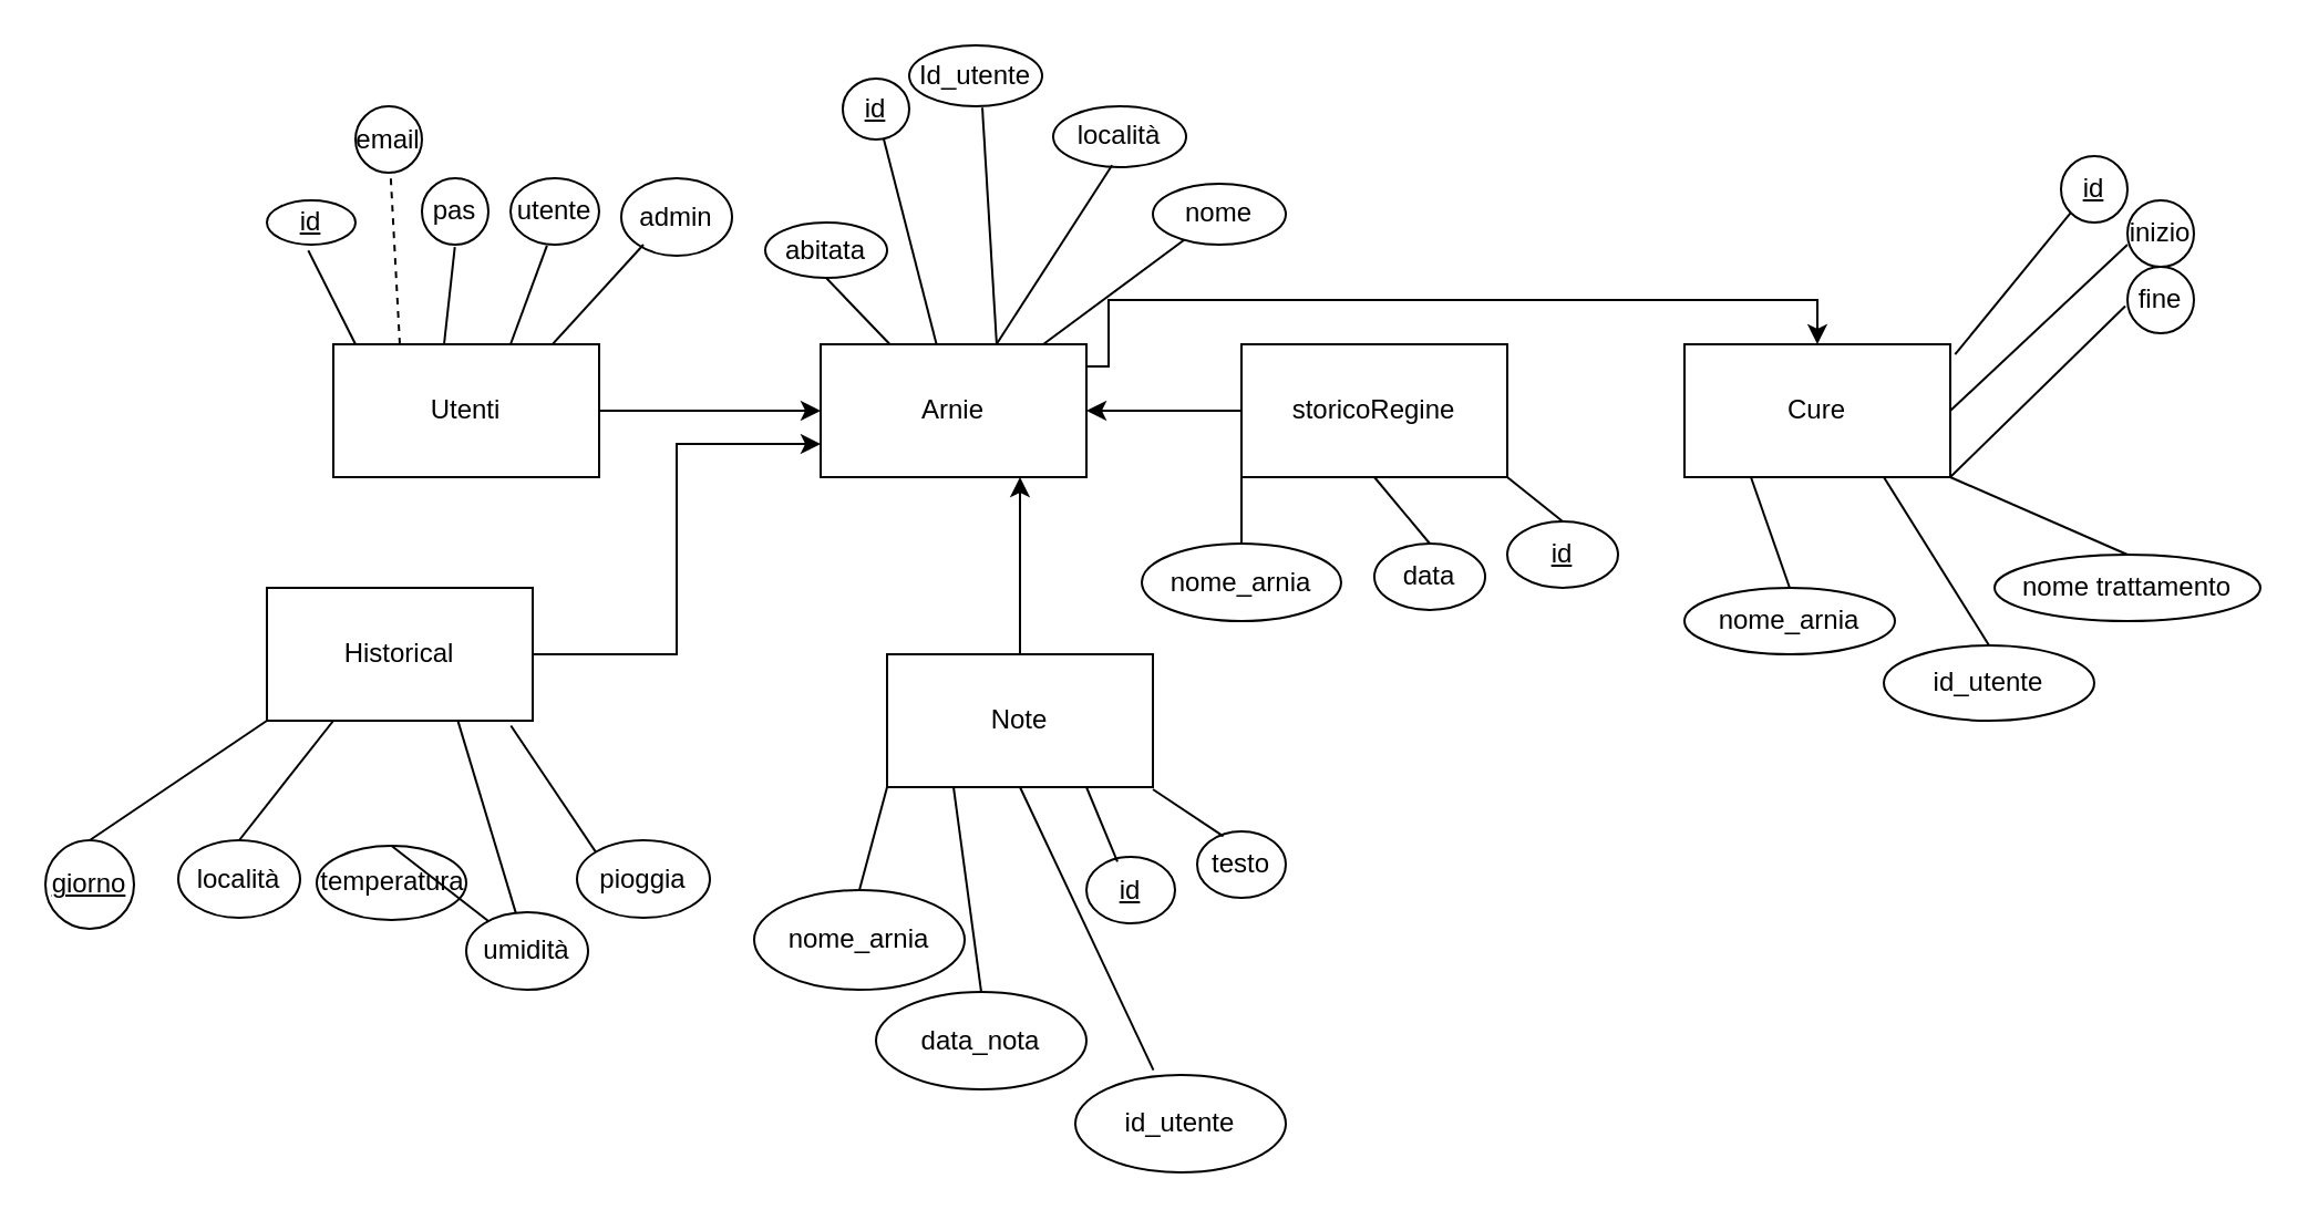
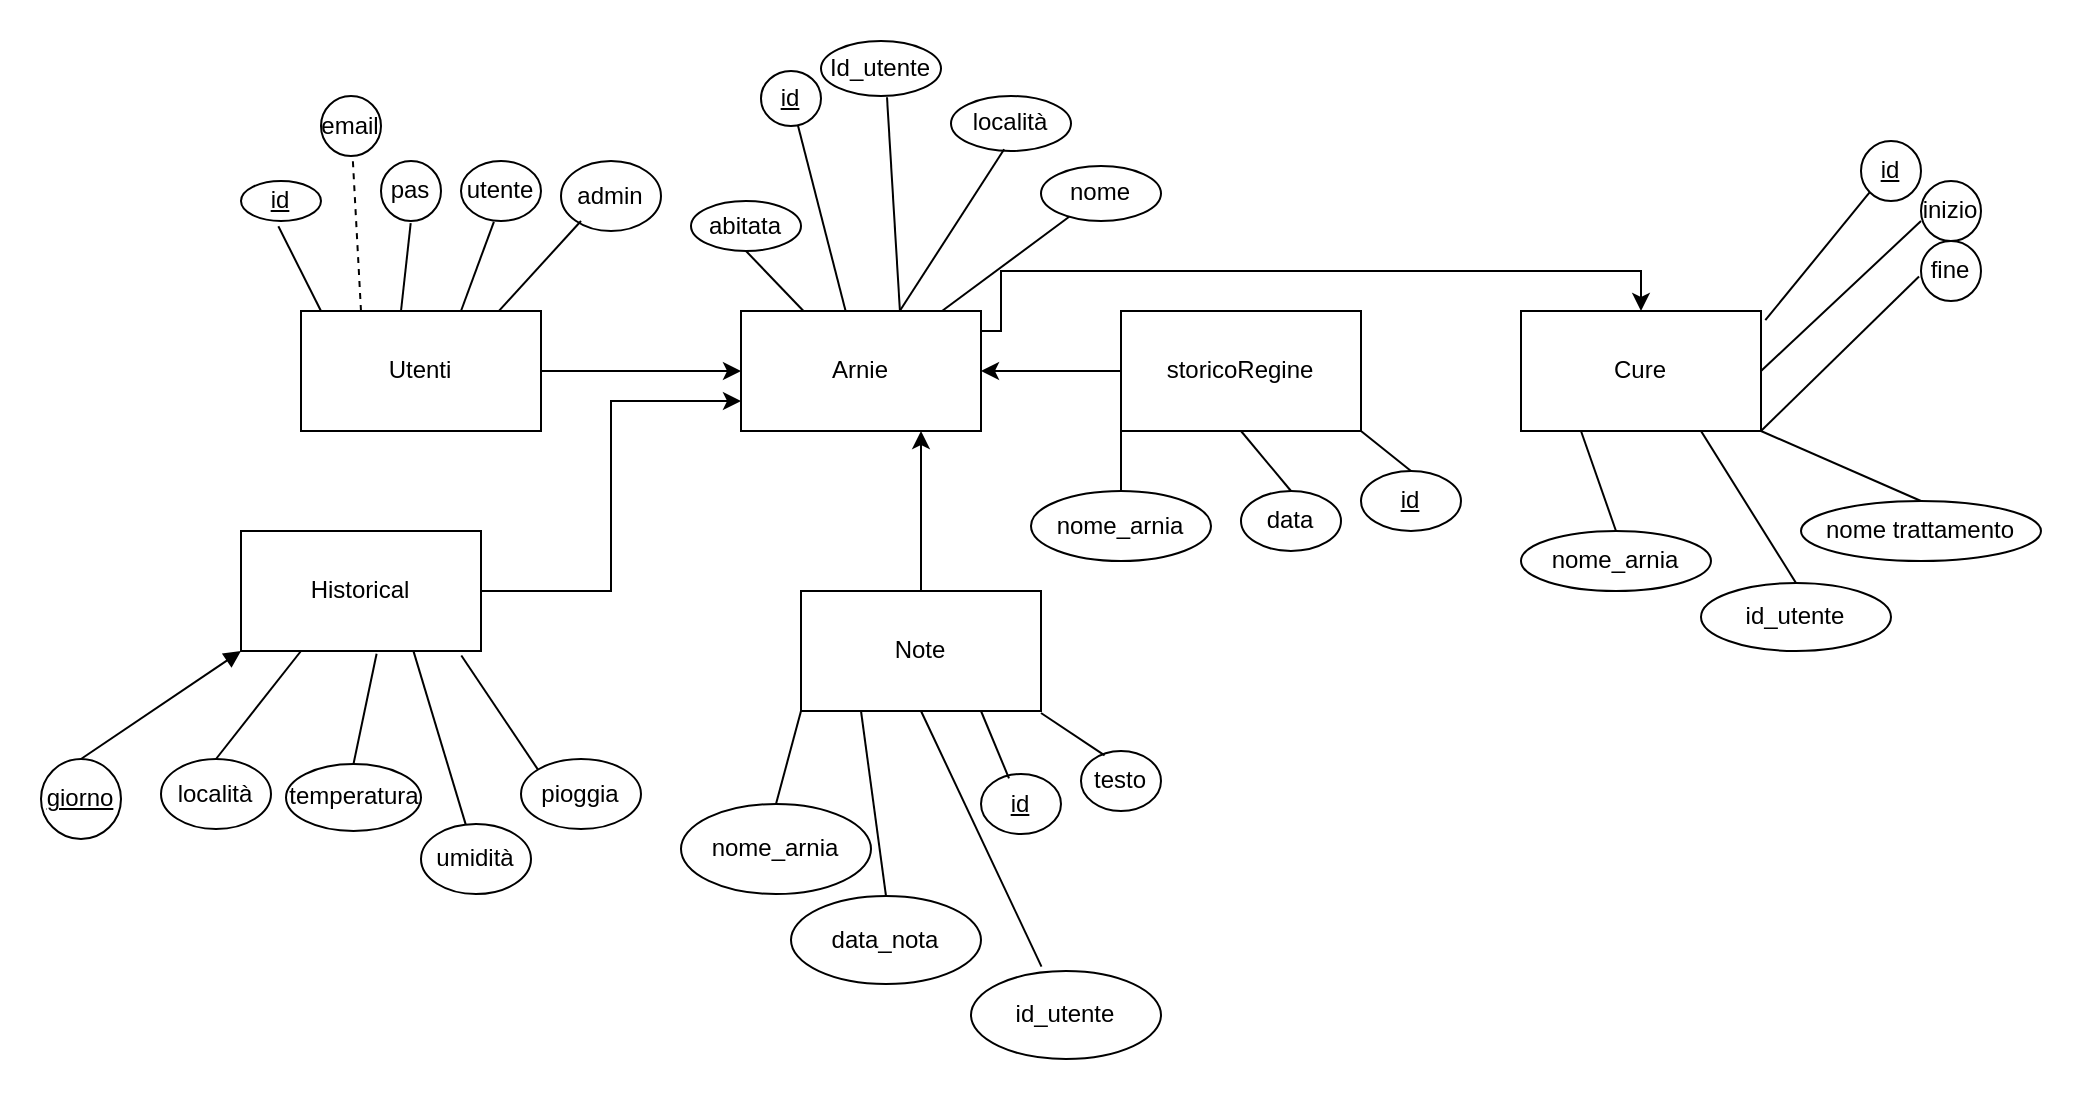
- <mxCell id="36" value="" style="endArrow=none;html=1;entryX=0;entryY=1;entryDx=0;entryDy=0;exitX=0.5;exitY=0;exitDx=0;exitDy=0;" parent="1" source="35" target="9" edge="1"><mxGeometry width="50" height="50" relative="1" as="geometry"><mxPoint x="250" y="405" as="sourcePoint" /><mxPoint x="300" y="355" as="targetPoint" /></mxGeometry></mxCell>
+ <mxCell id="36" value="" style="endArrow=block;html=1;entryX=0;entryY=1;entryDx=0;entryDy=0;exitX=0.5;exitY=0;exitDx=0;exitDy=0;" parent="1" source="35" target="9" edge="1"><mxGeometry width="50" height="50" relative="1" as="geometry"><mxPoint x="250" y="405" as="sourcePoint" /><mxPoint x="300" y="355" as="targetPoint" /></mxGeometry></mxCell>
- <mxCell id="40" value="" style="endArrow=none;html=1;exitX=0.5;exitY=0;exitDx=0;exitDy=0;" parent="1" source="37" target="38" edge="1"><mxGeometry width="50" height="50" relative="1" as="geometry"><mxPoint x="540" y="435" as="sourcePoint" /><mxPoint x="590" y="385" as="targetPoint" /></mxGeometry></mxCell>
+ <mxCell id="40" value="" style="endArrow=none;html=1;entryX=0.565;entryY=1.023;entryDx=0;entryDy=0;entryPerimeter=0;exitX=0.5;exitY=0;exitDx=0;exitDy=0;" parent="1" source="37" target="9" edge="1"><mxGeometry width="50" height="50" relative="1" as="geometry"><mxPoint x="540" y="435" as="sourcePoint" /><mxPoint x="590" y="385" as="targetPoint" /></mxGeometry></mxCell>
